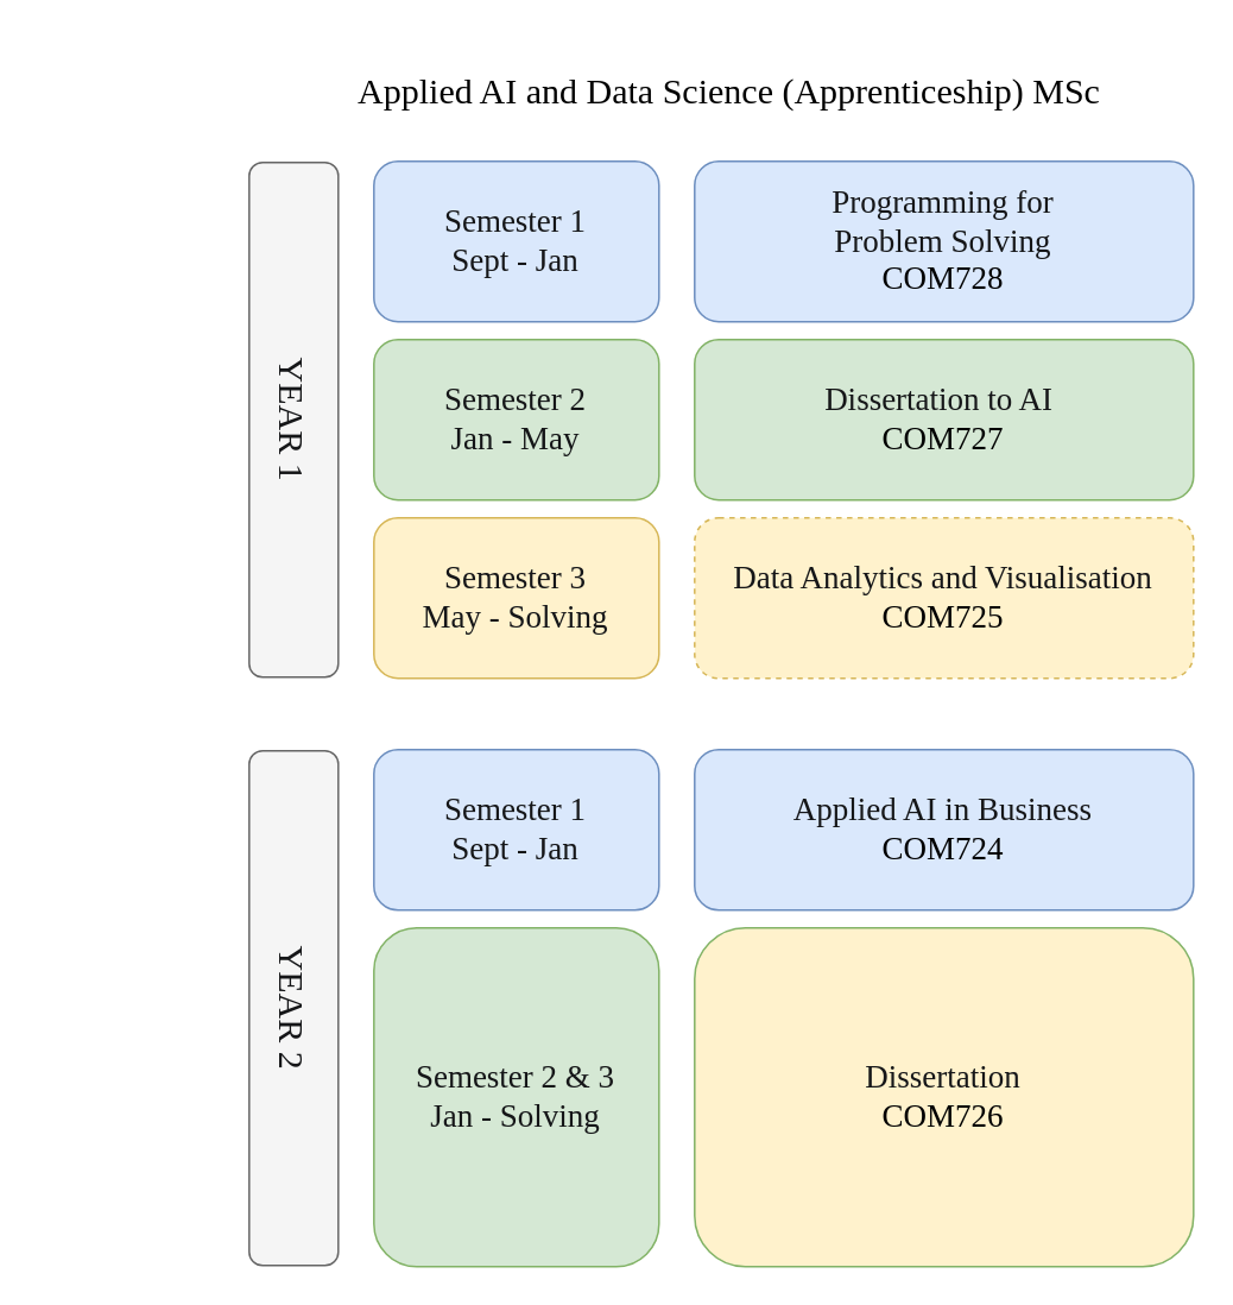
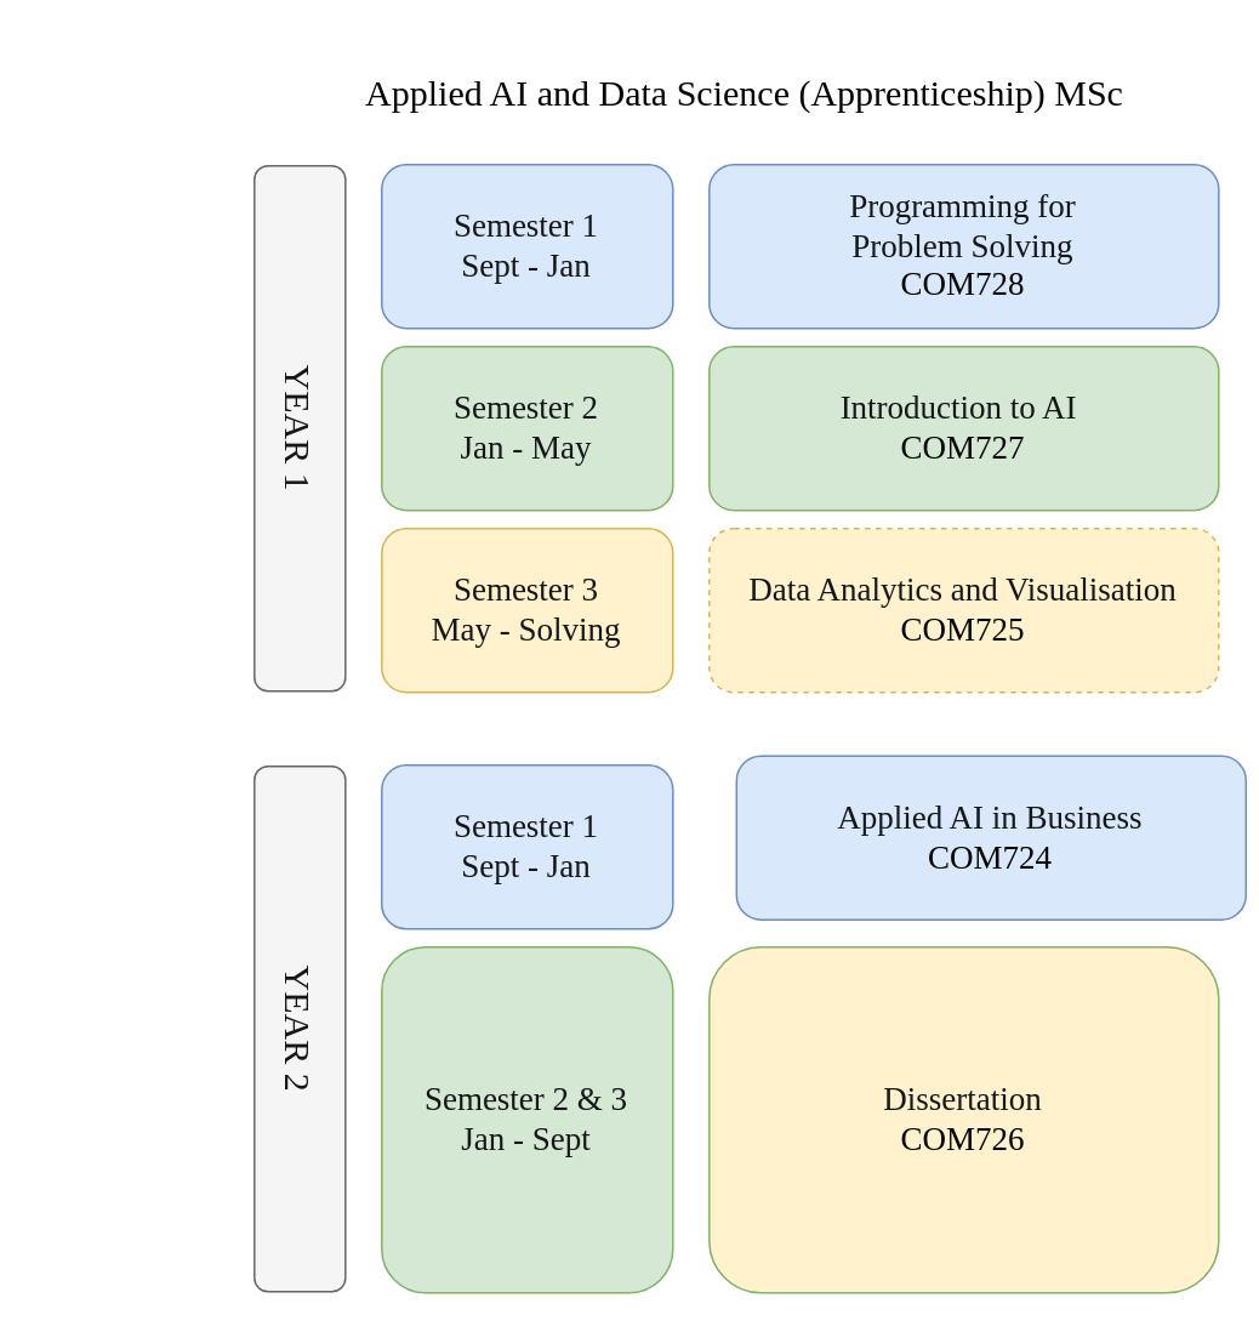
- <mxCell id="3" value="&lt;p style=&quot;font-size: 18px&quot;&gt;&lt;font face=&quot;Verdana&quot; style=&quot;font-size: 18px&quot;&gt;&lt;span style=&quot;color: rgb(21 , 22 , 24)&quot;&gt;Dissertation to AI&amp;nbsp;&lt;br&gt;&lt;/span&gt;&lt;span&gt;COM727&lt;/span&gt;&lt;/font&gt;&lt;/p&gt;" style="rounded=1;whiteSpace=wrap;html=1;fillColor=#d5e8d4;strokeColor=#82b366;" parent="1" vertex="1"><mxGeometry x="389.37" y="190" width="280" height="90" as="geometry" /></mxCell>
+ <mxCell id="3" value="&lt;p style=&quot;font-size: 18px&quot;&gt;&lt;font face=&quot;Verdana&quot; style=&quot;font-size: 18px&quot;&gt;&lt;span style=&quot;color: rgb(21 , 22 , 24)&quot;&gt;Introduction to AI&amp;nbsp;&lt;br&gt;&lt;/span&gt;&lt;span&gt;COM727&lt;/span&gt;&lt;/font&gt;&lt;/p&gt;" style="rounded=1;whiteSpace=wrap;html=1;fillColor=#d5e8d4;strokeColor=#82b366;" parent="1" vertex="1"><mxGeometry x="389.37" y="190" width="280" height="90" as="geometry" /></mxCell>
- <mxCell id="9" value="&lt;p style=&quot;font-size: 18px&quot;&gt;&lt;font face=&quot;Verdana&quot; style=&quot;font-size: 18px&quot;&gt;&lt;span style=&quot;color: rgb(21 , 22 , 24)&quot;&gt;&lt;font style=&quot;font-size: 18px&quot;&gt;Applied AI in Business&lt;br&gt;&lt;/font&gt;&lt;/span&gt;COM724&lt;/font&gt;&lt;/p&gt;" style="rounded=1;whiteSpace=wrap;html=1;fillColor=#dae8fc;strokeColor=#6c8ebf;" parent="1" vertex="1"><mxGeometry x="389.37" y="420" width="280" height="90" as="geometry" /></mxCell>
+ <mxCell id="9" value="&lt;p style=&quot;font-size: 18px&quot;&gt;&lt;font face=&quot;Verdana&quot; style=&quot;font-size: 18px&quot;&gt;&lt;span style=&quot;color: rgb(21 , 22 , 24)&quot;&gt;&lt;font style=&quot;font-size: 18px&quot;&gt;Applied AI in Business&lt;br&gt;&lt;/font&gt;&lt;/span&gt;COM724&lt;/font&gt;&lt;/p&gt;" style="rounded=1;whiteSpace=wrap;html=1;fillColor=#dae8fc;strokeColor=#6c8ebf;" parent="1" vertex="1"><mxGeometry x="404.37" y="415" width="280" height="90" as="geometry" /></mxCell>
- <mxCell id="12" value="&lt;p style=&quot;font-size: 18px&quot;&gt;&lt;font color=&quot;#151618&quot; face=&quot;Verdana&quot;&gt;Semester 2 &amp;amp; 3&lt;br&gt;Jan - Solving&lt;/font&gt;&lt;/p&gt;" style="rounded=1;whiteSpace=wrap;html=1;fillColor=#d5e8d4;strokeColor=#82b366;" parent="1" vertex="1"><mxGeometry x="209.37" y="520" width="160" height="190" as="geometry" /></mxCell>
+ <mxCell id="12" value="&lt;p style=&quot;font-size: 18px&quot;&gt;&lt;font color=&quot;#151618&quot; face=&quot;Verdana&quot;&gt;Semester 2 &amp;amp; 3&lt;br&gt;Jan - Sept&lt;/font&gt;&lt;/p&gt;" style="rounded=1;whiteSpace=wrap;html=1;fillColor=#d5e8d4;strokeColor=#82b366;" parent="1" vertex="1"><mxGeometry x="209.37" y="520" width="160" height="190" as="geometry" /></mxCell>
